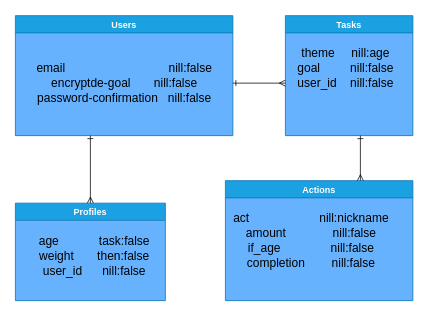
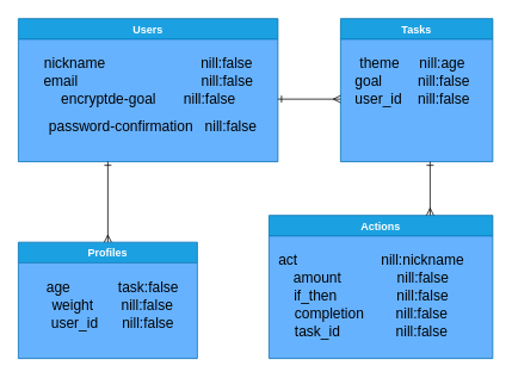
+ <mxCell id="3" value="&lt;font style=&quot;font-size: 16px&quot;&gt;nickname&amp;nbsp; &amp;nbsp; &amp;nbsp; &amp;nbsp; &amp;nbsp; &amp;nbsp; &amp;nbsp; &amp;nbsp; &amp;nbsp; &amp;nbsp; &amp;nbsp; &amp;nbsp; nill:false&lt;/font&gt;" style="text;html=1;align=center;verticalAlign=middle;resizable=0;points=[];autosize=1;" vertex="1" parent="2"><mxGeometry x="20" y="40" width="250" height="20" as="geometry" /></mxCell>
- <mxCell id="6" value="&lt;font style=&quot;font-size: 16px&quot;&gt;password-confirmation&amp;nbsp; &amp;nbsp;nill:false&lt;/font&gt;" style="text;html=1;align=center;verticalAlign=middle;resizable=0;points=[];autosize=1;" vertex="1" parent="2"><mxGeometry x="20" y="100" width="250" height="20" as="geometry" /></mxCell>
+ <mxCell id="6" value="&lt;font style=&quot;font-size: 16px&quot;&gt;password-confirmation&amp;nbsp; &amp;nbsp;nill:false&lt;/font&gt;" style="text;html=1;align=center;verticalAlign=middle;resizable=0;points=[];autosize=1;" vertex="1" parent="2"><mxGeometry x="25" y="110" width="250" height="20" as="geometry" /></mxCell>
- <mxCell id="18" value="&lt;font style=&quot;font-size: 16px&quot;&gt;if_age&amp;nbsp; &amp;nbsp; &amp;nbsp; &amp;nbsp; &amp;nbsp; &amp;nbsp; &amp;nbsp; &amp;nbsp;nill:false&lt;/font&gt;" style="text;html=1;align=center;verticalAlign=middle;resizable=0;points=[];autosize=1;" vertex="1" parent="15"><mxGeometry x="19" y="80" width="190" height="20" as="geometry" /></mxCell>
+ <mxCell id="18" value="&lt;font style=&quot;font-size: 16px&quot;&gt;if_then&amp;nbsp; &amp;nbsp; &amp;nbsp; &amp;nbsp; &amp;nbsp; &amp;nbsp; &amp;nbsp; &amp;nbsp;nill:false&lt;/font&gt;" style="text;html=1;align=center;verticalAlign=middle;resizable=0;points=[];autosize=1;" vertex="1" parent="15"><mxGeometry x="19" y="80" width="190" height="20" as="geometry" /></mxCell>
- <mxCell id="13" value="&lt;font style=&quot;font-size: 16px&quot;&gt;weight&amp;nbsp; &amp;nbsp; &amp;nbsp; &amp;nbsp;then:false&lt;/font&gt;" style="text;html=1;align=center;verticalAlign=middle;resizable=0;points=[];autosize=1;" vertex="1" parent="11"><mxGeometry x="30" y="60" width="150" height="20" as="geometry" /></mxCell>
+ <mxCell id="13" value="&lt;font style=&quot;font-size: 16px&quot;&gt;weight&amp;nbsp; &amp;nbsp; &amp;nbsp; &amp;nbsp;nill:false&lt;/font&gt;" style="text;html=1;align=center;verticalAlign=middle;resizable=0;points=[];autosize=1;" vertex="1" parent="11"><mxGeometry x="30" y="60" width="150" height="20" as="geometry" /></mxCell>
+ <mxCell id="20" value="&lt;font style=&quot;font-size: 16px&quot;&gt;task_id&amp;nbsp; &amp;nbsp; &amp;nbsp; &amp;nbsp; &amp;nbsp; &amp;nbsp; &amp;nbsp; nill:false&lt;/font&gt;" style="text;html=1;align=center;verticalAlign=middle;resizable=0;points=[];autosize=1;" vertex="1" parent="15"><mxGeometry x="19" y="120" width="190" height="20" as="geometry" /></mxCell>
